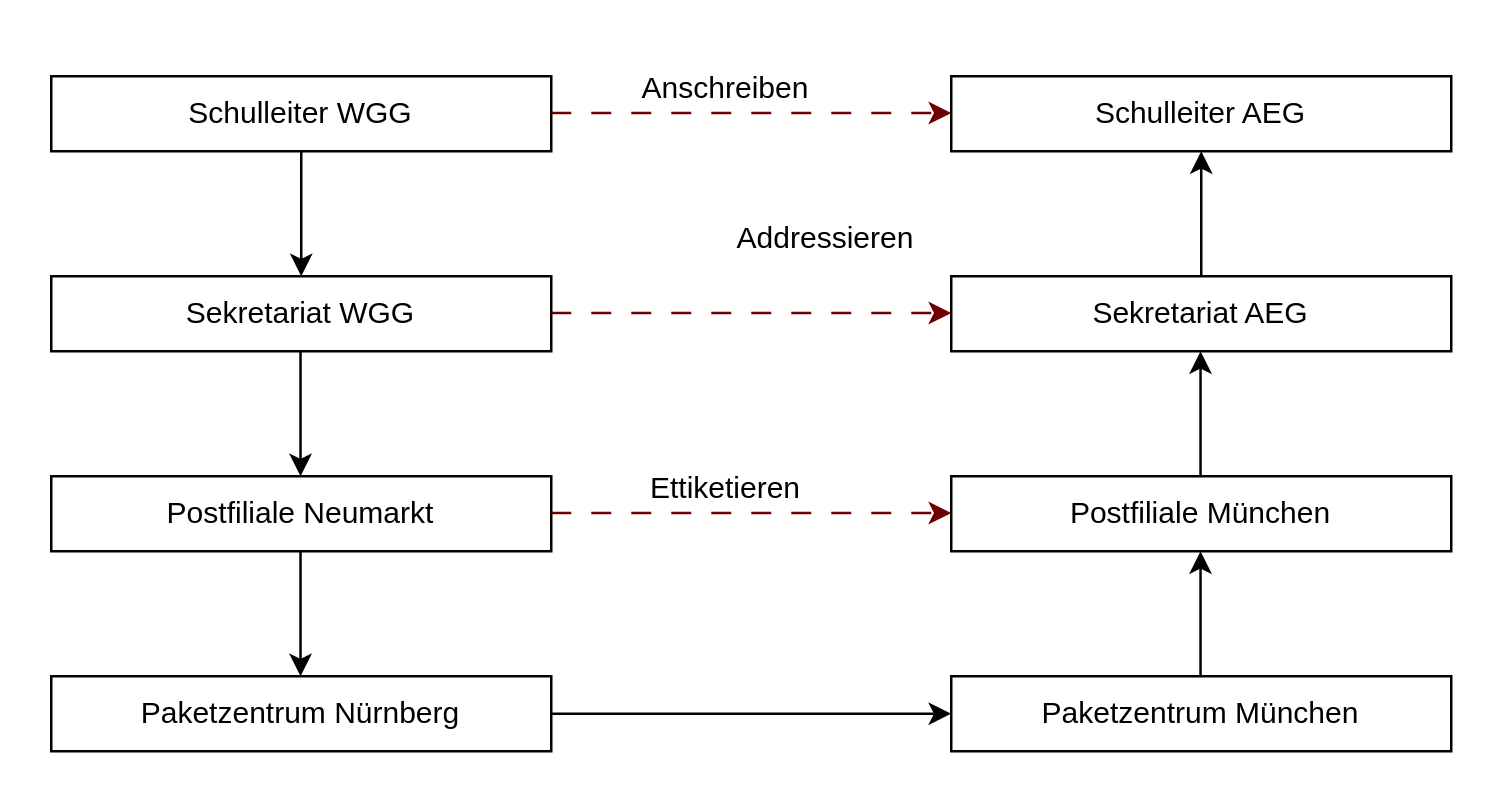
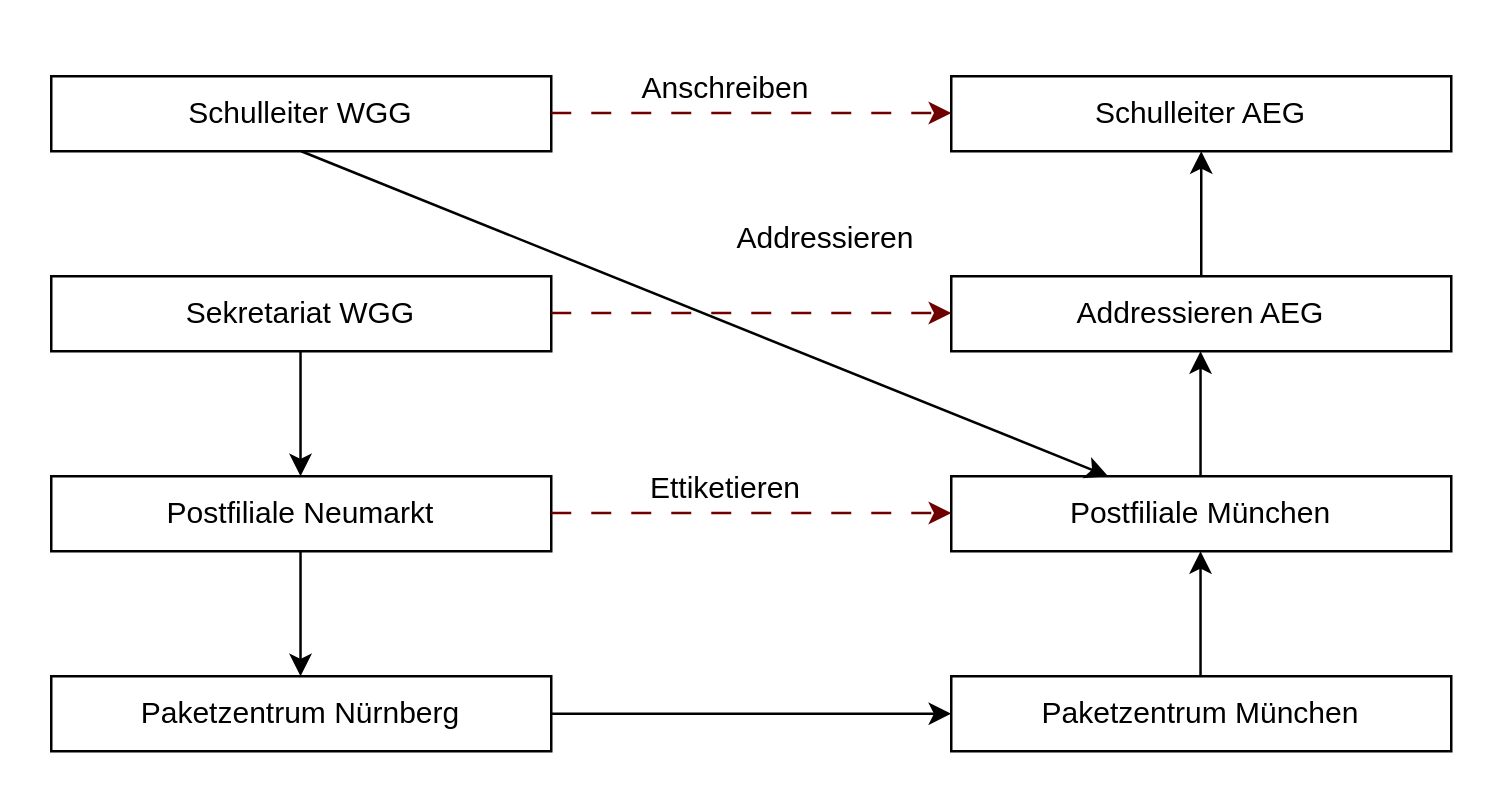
- <mxCell id="10" value="" style="endArrow=classic;html=1;exitX=0.5;exitY=1;exitDx=0;exitDy=0;" parent="1" source="2" target="3" edge="1"><mxGeometry width="50" height="50" relative="1" as="geometry"><mxPoint x="270" y="180" as="sourcePoint" /><mxPoint x="320" y="130" as="targetPoint" /></mxGeometry></mxCell>
+ <mxCell id="10" value="" style="endArrow=classic;html=1;exitX=0.5;exitY=1;exitDx=0;exitDy=0;" parent="1" source="2" target="7" edge="1"><mxGeometry width="50" height="50" relative="1" as="geometry"><mxPoint x="270" y="180" as="sourcePoint" /><mxPoint x="320" y="130" as="targetPoint" /></mxGeometry></mxCell>
- <mxCell id="8" value="Sekretariat AEG" style="rounded=0;whiteSpace=wrap;html=1;" parent="1" vertex="1"><mxGeometry x="380" y="110" width="200" height="30" as="geometry" /></mxCell>
+ <mxCell id="8" value="Addressieren AEG" style="rounded=0;whiteSpace=wrap;html=1;" parent="1" vertex="1"><mxGeometry x="380" y="110" width="200" height="30" as="geometry" /></mxCell>
